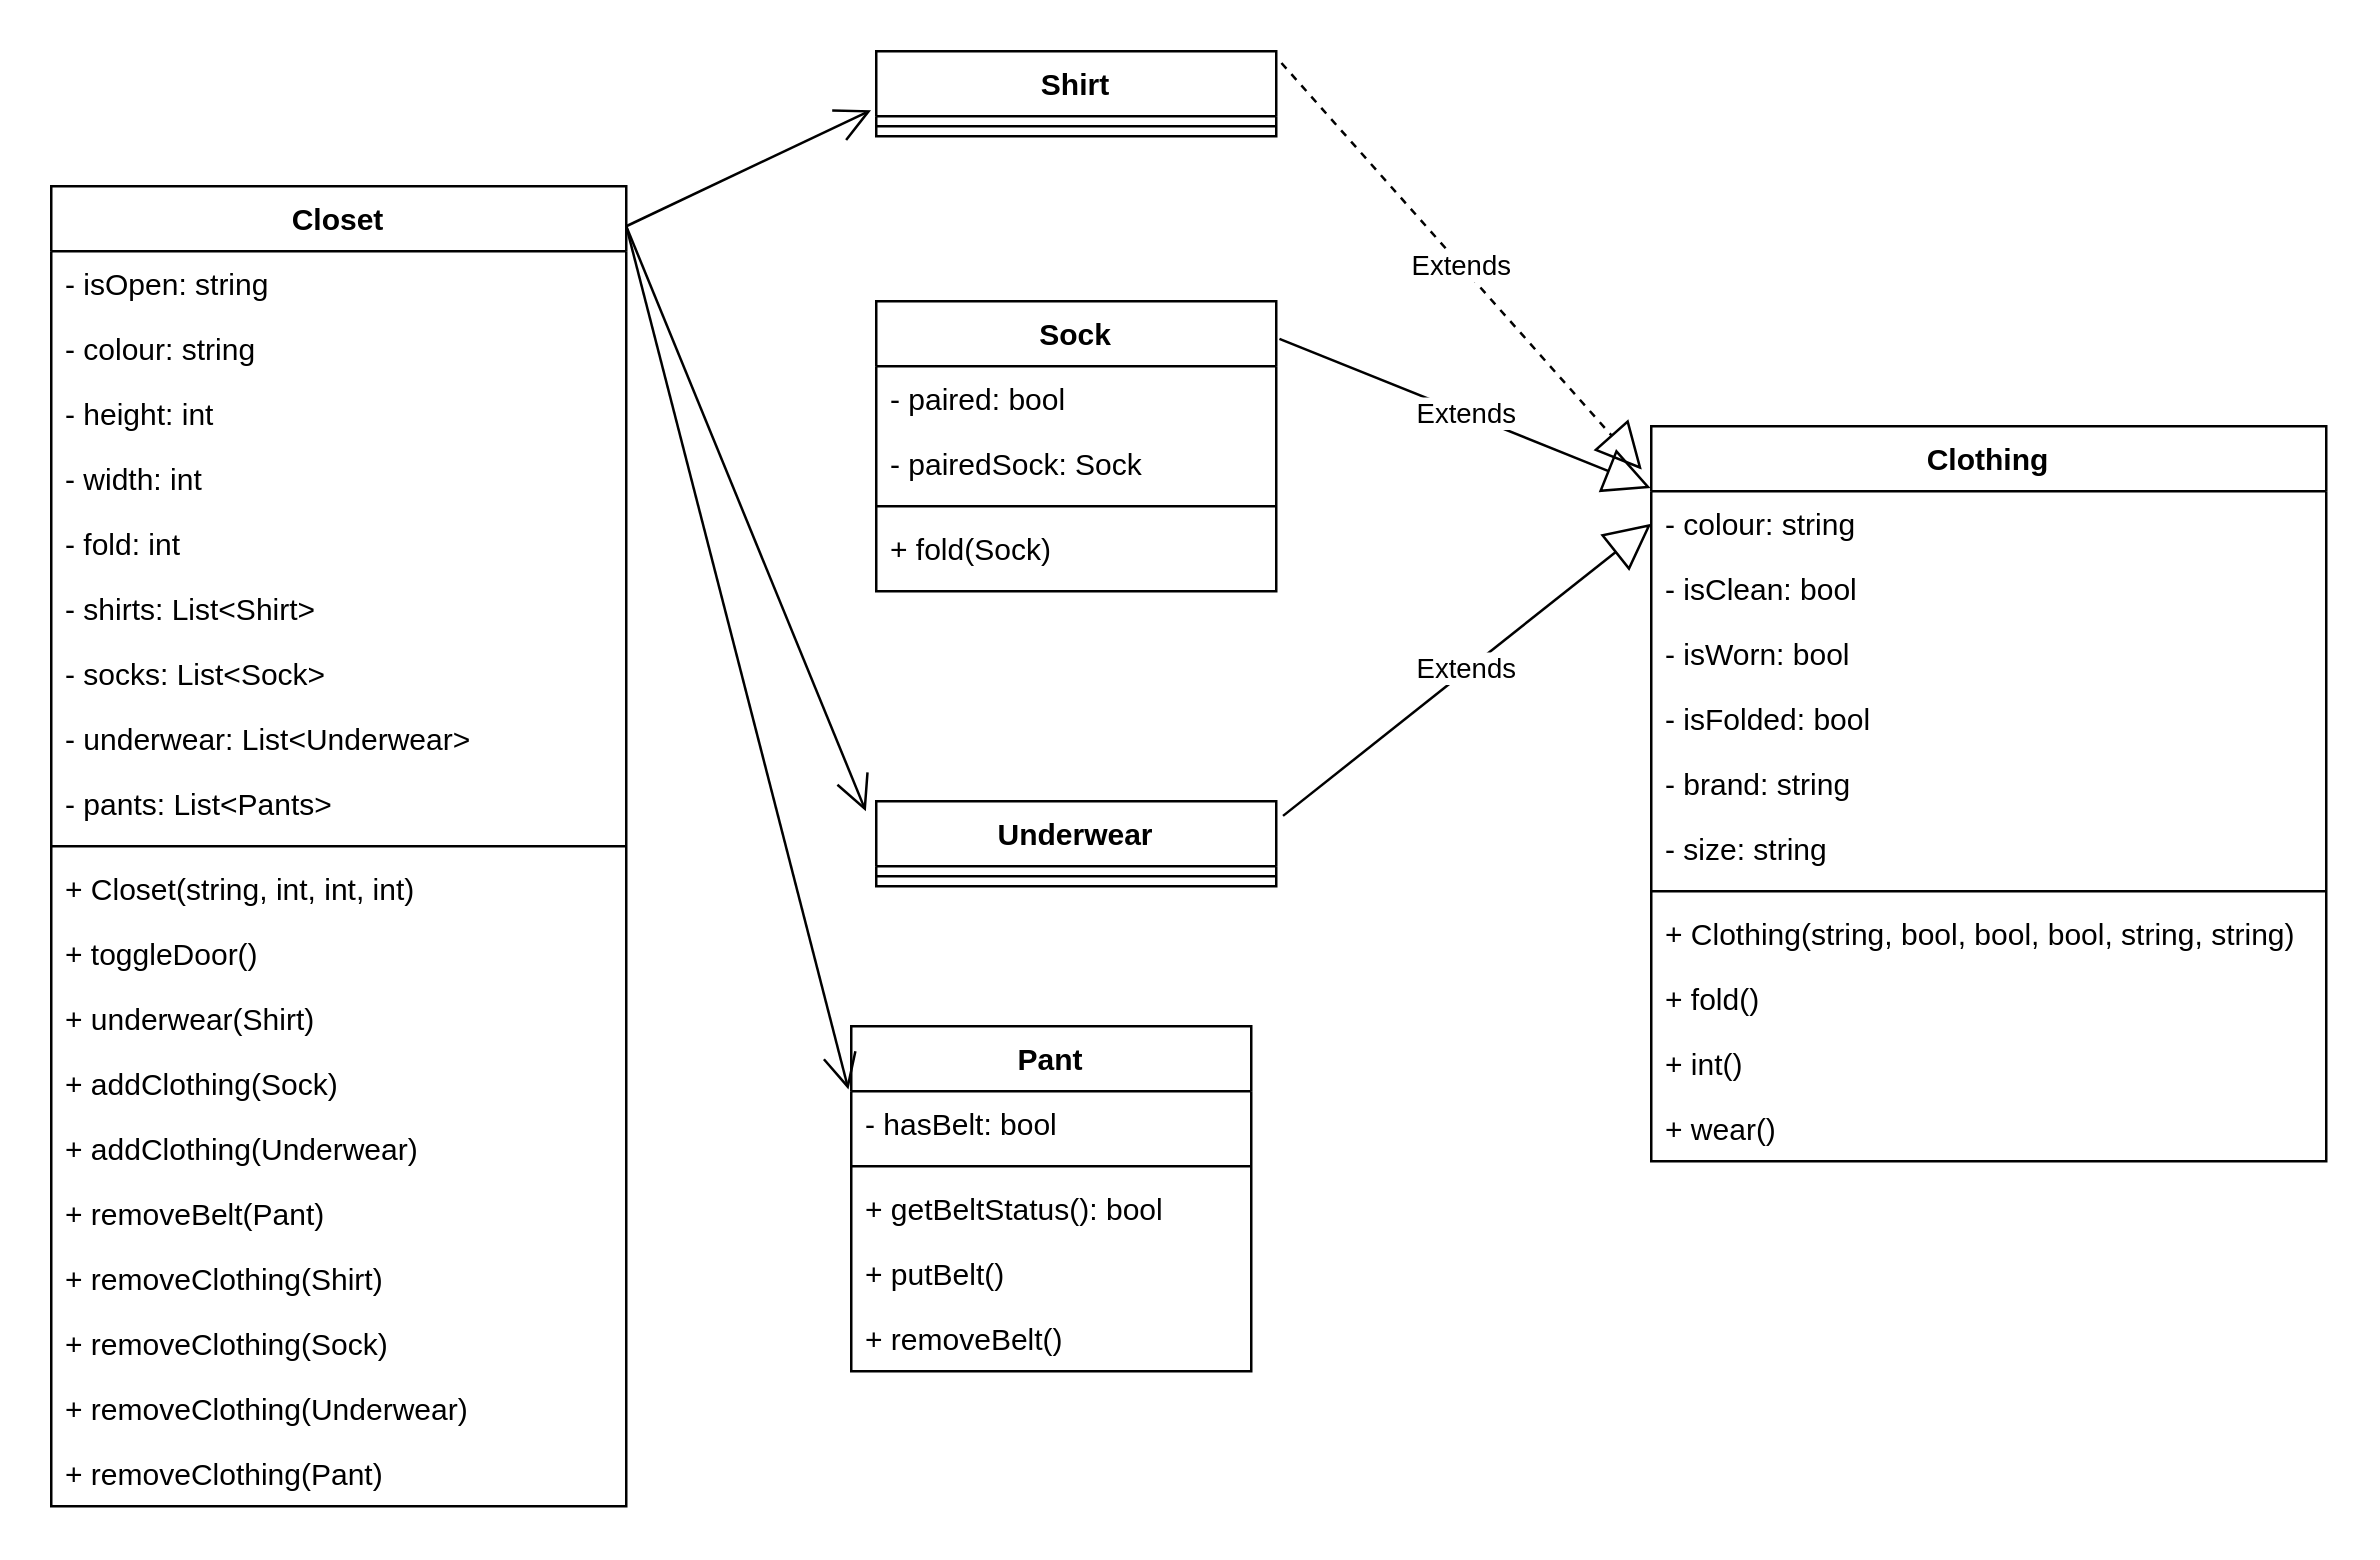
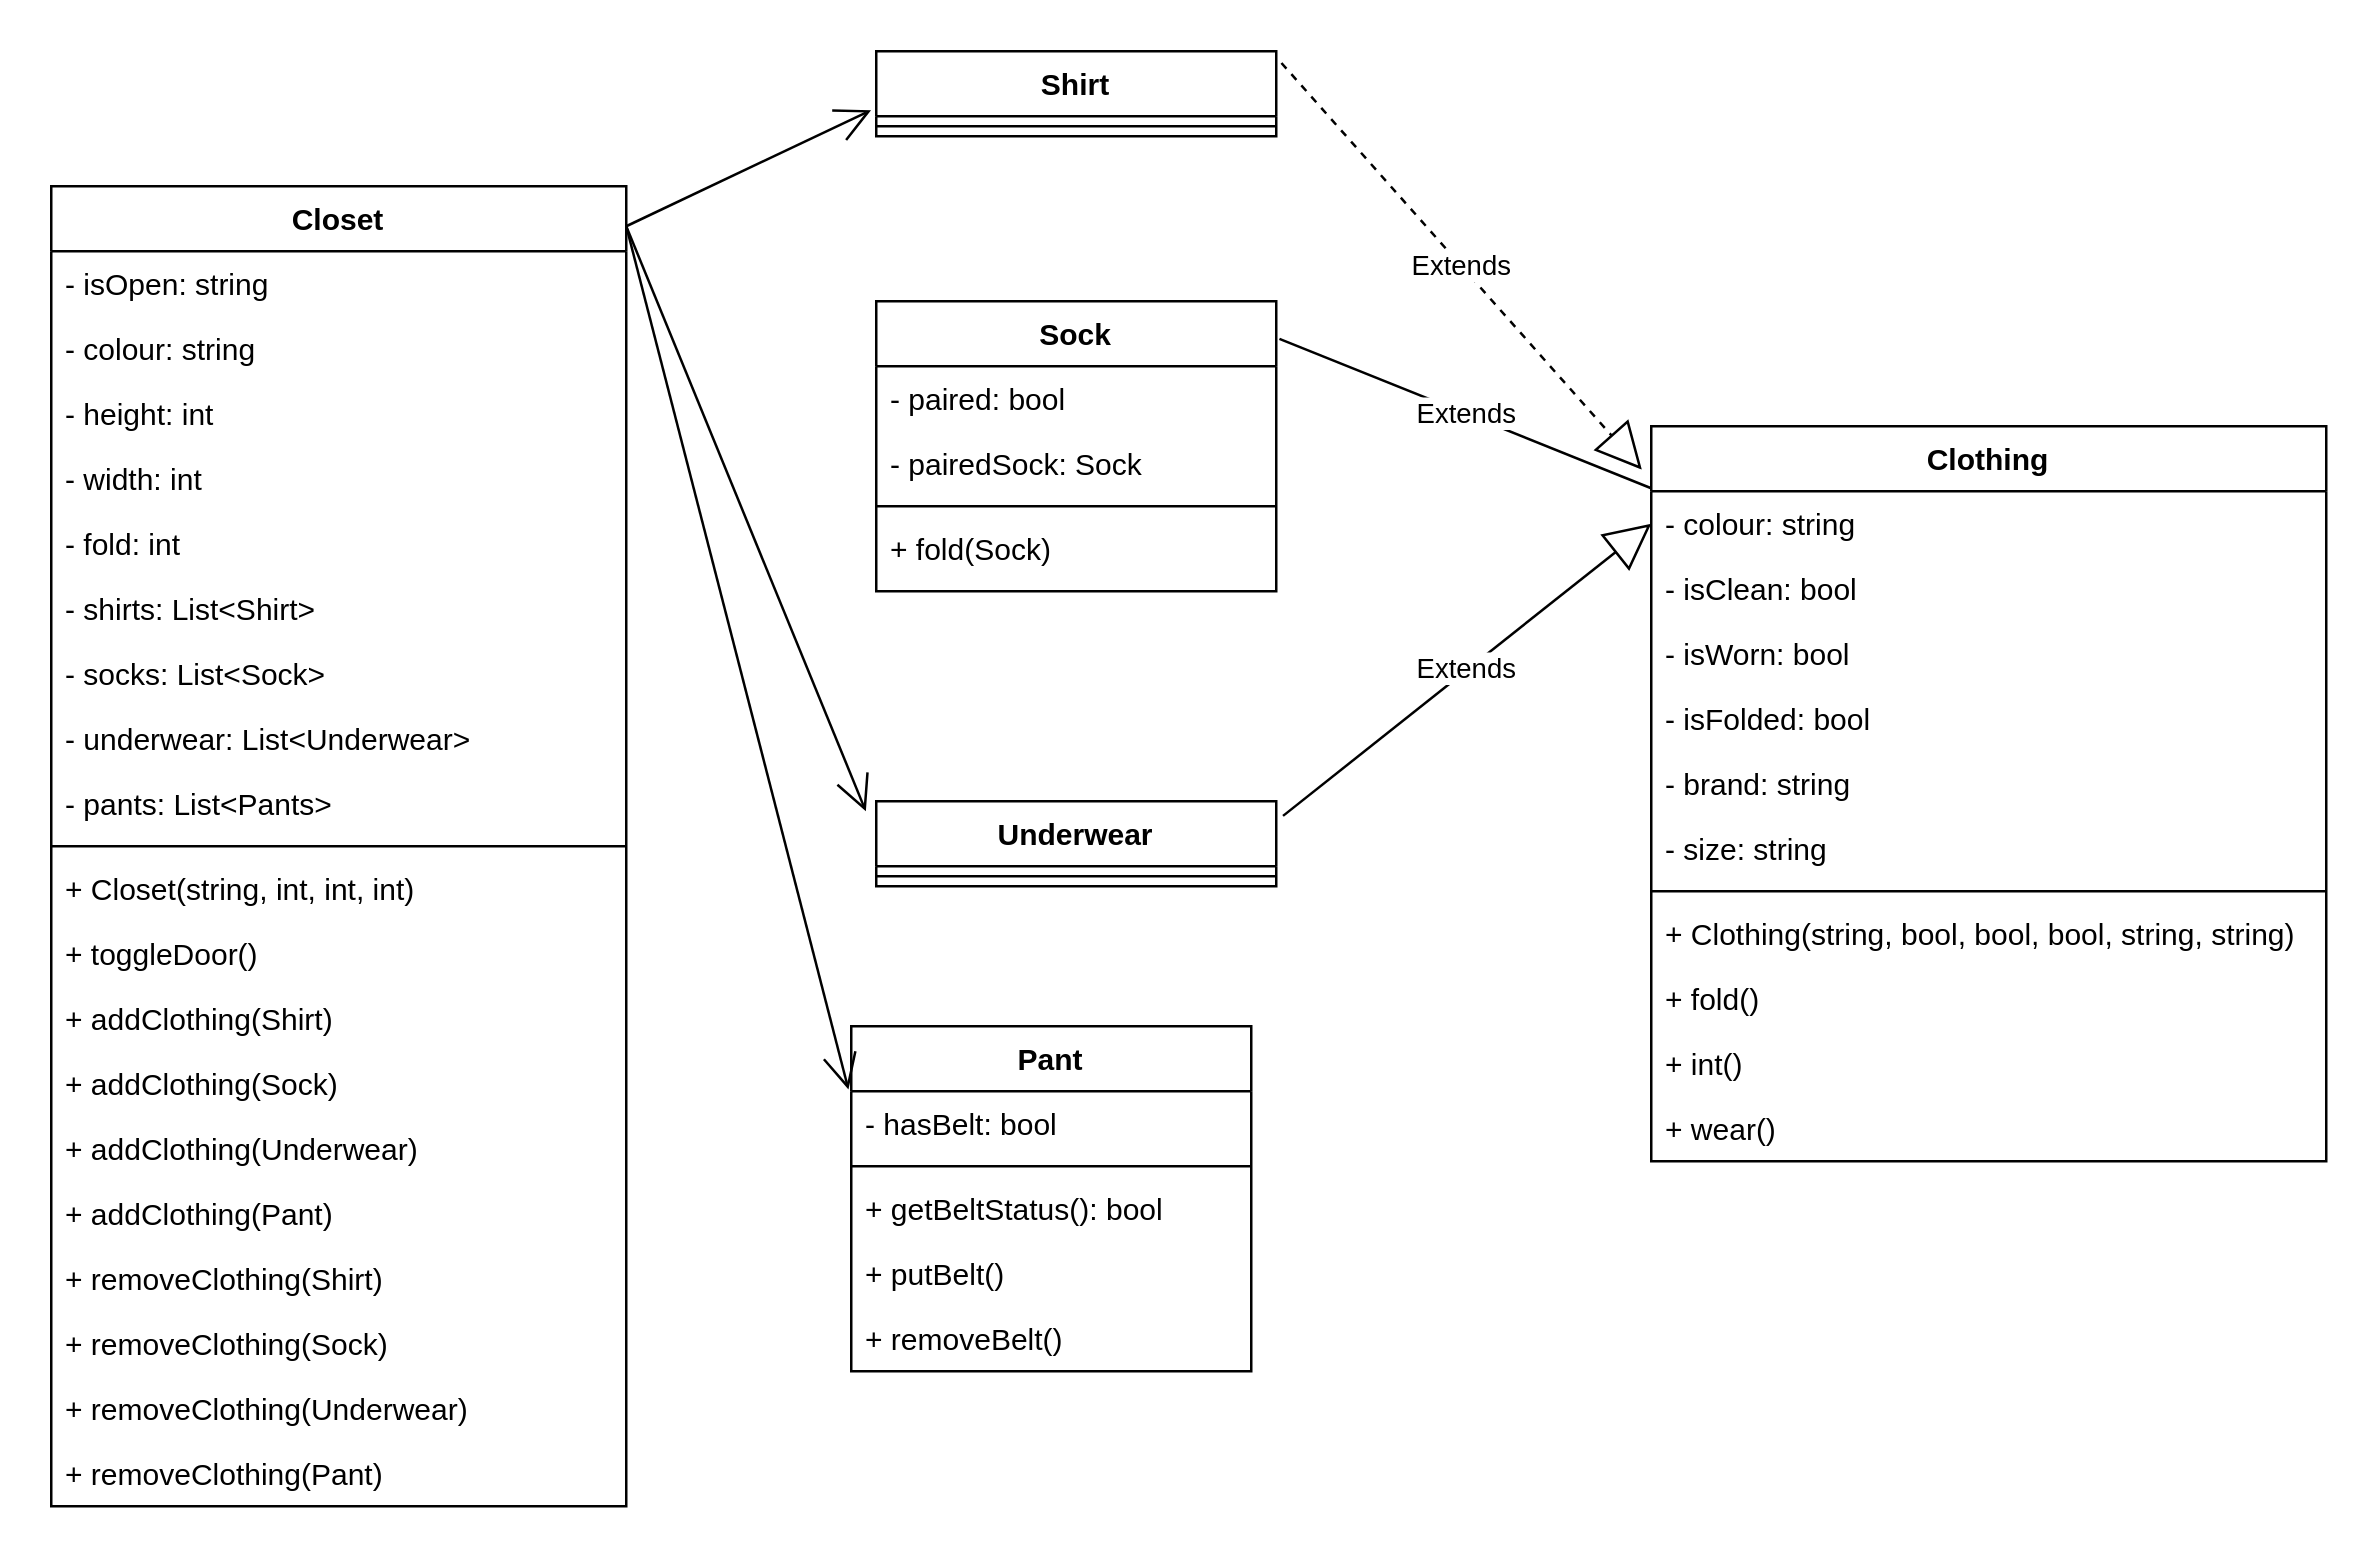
- <mxCell id="5" value="Extends" style="endArrow=block;endSize=16;endFill=0;html=1;exitX=1.008;exitY=0.13;exitDx=0;exitDy=0;exitPerimeter=0;entryX=-0.001;entryY=0.084;entryDx=0;entryDy=0;entryPerimeter=0;" parent="1" source="49" target="7" edge="1"><mxGeometry width="160" relative="1" as="geometry"><mxPoint x="522.08" y="41.868" as="sourcePoint" /><mxPoint x="644.76" y="101.21" as="targetPoint" /></mxGeometry></mxCell>
+ <mxCell id="5" value="Extends" style="endArrow=none;endSize=16;endFill=0;html=1;exitX=1.008;exitY=0.13;exitDx=0;exitDy=0;exitPerimeter=0;entryX=-0.001;entryY=0.084;entryDx=0;entryDy=0;entryPerimeter=0;" parent="1" source="49" target="7" edge="1"><mxGeometry width="160" relative="1" as="geometry"><mxPoint x="522.08" y="41.868" as="sourcePoint" /><mxPoint x="644.76" y="101.21" as="targetPoint" /></mxGeometry></mxCell>
- <mxCell id="38" value="+ underwear(Shirt)" style="text;strokeColor=none;fillColor=none;align=left;verticalAlign=top;spacingLeft=4;spacingRight=4;overflow=hidden;rotatable=0;points=[[0,0.5],[1,0.5]];portConstraint=eastwest;" parent="25" vertex="1"><mxGeometry y="320" width="230" height="26" as="geometry" /></mxCell>
+ <mxCell id="38" value="+ addClothing(Shirt)" style="text;strokeColor=none;fillColor=none;align=left;verticalAlign=top;spacingLeft=4;spacingRight=4;overflow=hidden;rotatable=0;points=[[0,0.5],[1,0.5]];portConstraint=eastwest;" parent="25" vertex="1"><mxGeometry y="320" width="230" height="26" as="geometry" /></mxCell>
- <mxCell id="41" value="+ removeBelt(Pant)" style="text;strokeColor=none;fillColor=none;align=left;verticalAlign=top;spacingLeft=4;spacingRight=4;overflow=hidden;rotatable=0;points=[[0,0.5],[1,0.5]];portConstraint=eastwest;" parent="25" vertex="1"><mxGeometry y="398" width="230" height="26" as="geometry" /></mxCell>
+ <mxCell id="41" value="+ addClothing(Pant)" style="text;strokeColor=none;fillColor=none;align=left;verticalAlign=top;spacingLeft=4;spacingRight=4;overflow=hidden;rotatable=0;points=[[0,0.5],[1,0.5]];portConstraint=eastwest;" parent="25" vertex="1"><mxGeometry y="398" width="230" height="26" as="geometry" /></mxCell>
